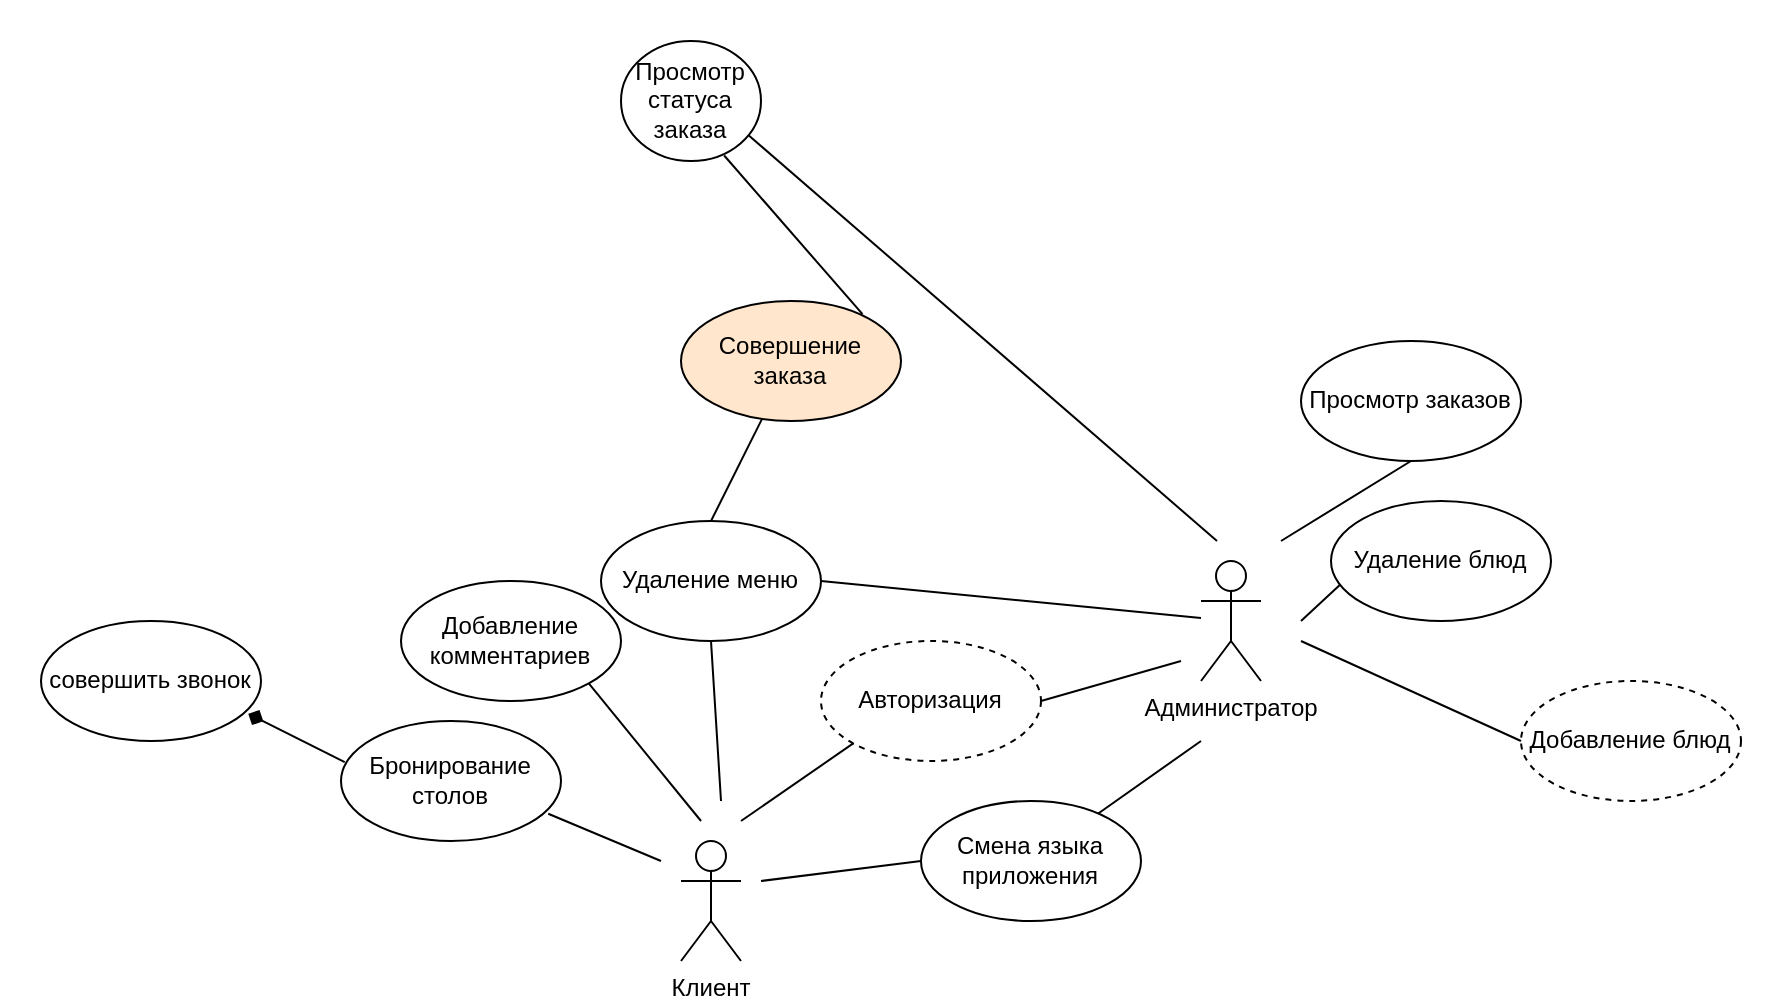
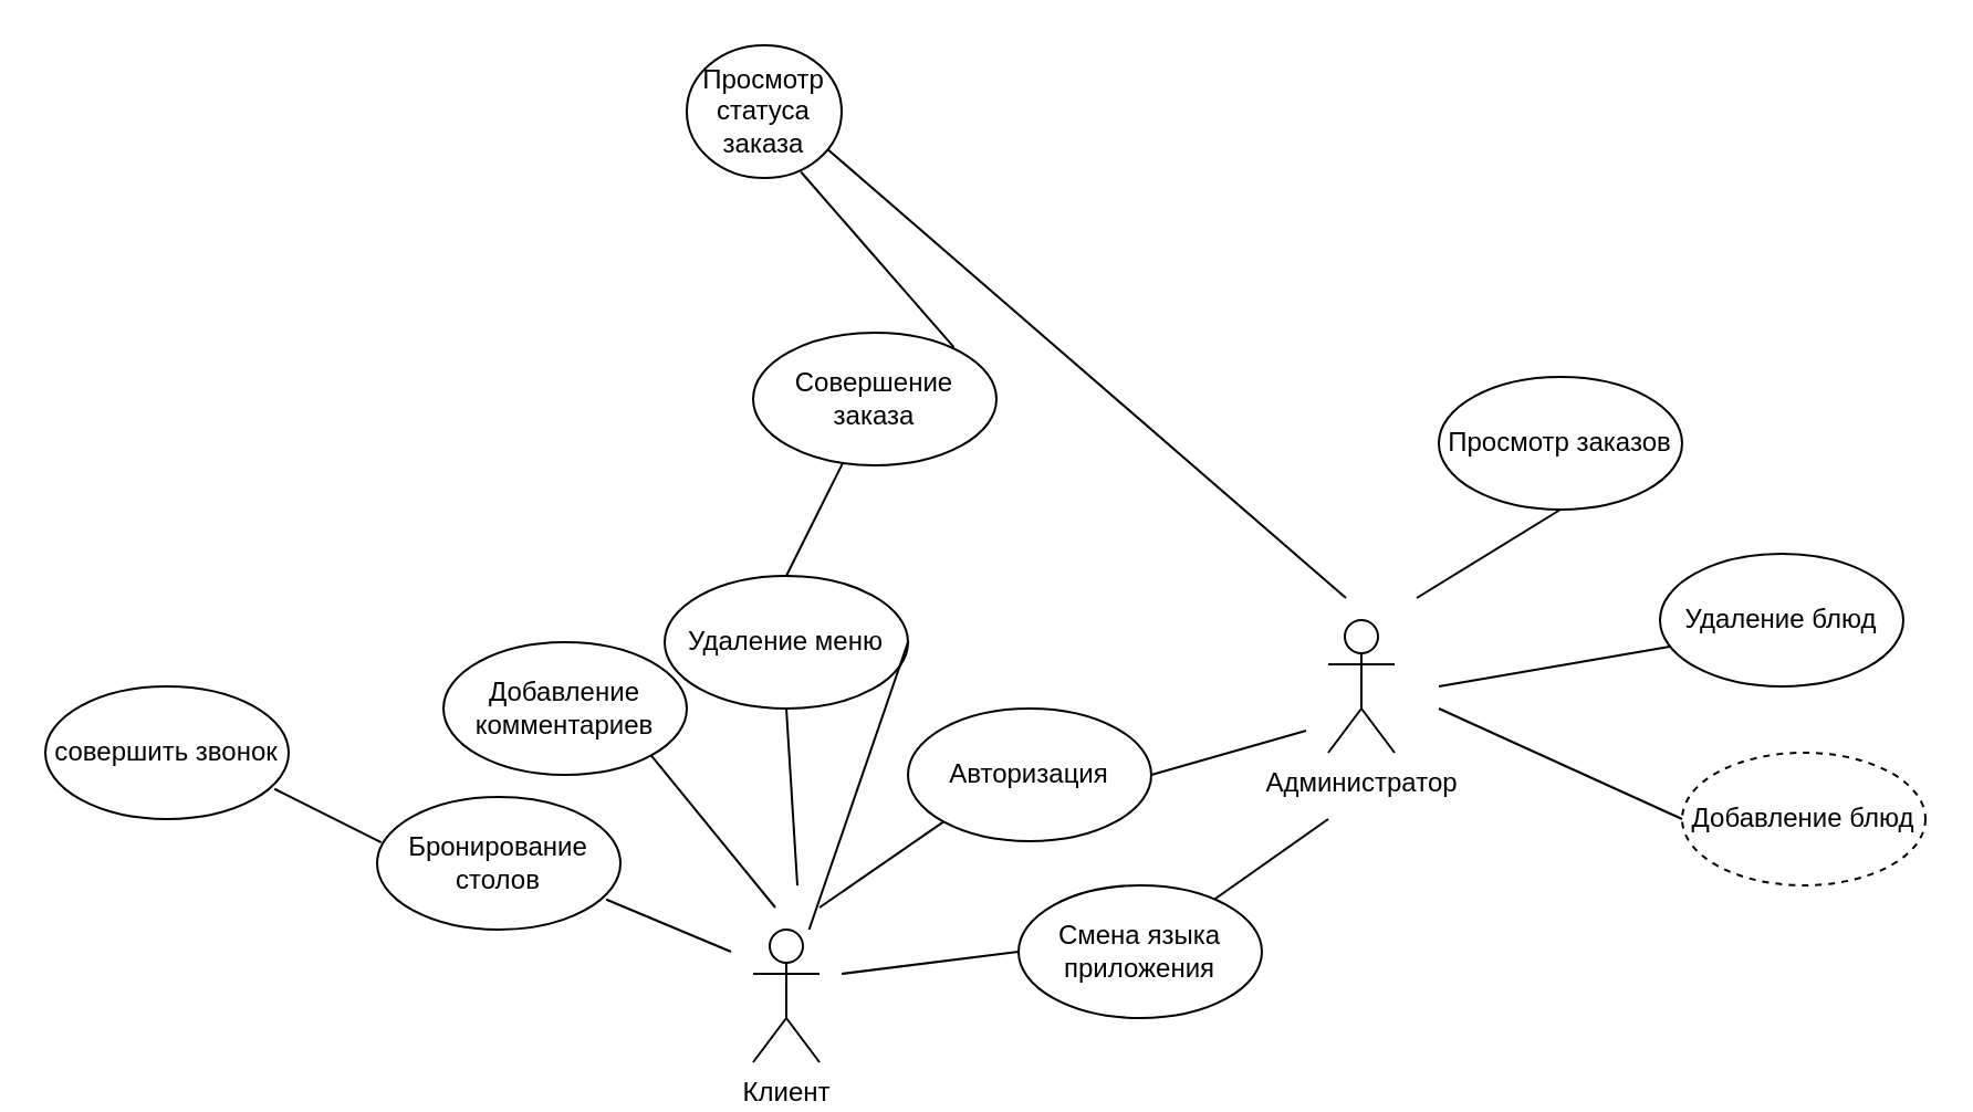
- <mxCell id="17" value="Совершение заказа" style="ellipse;whiteSpace=wrap;html=1;fillColor=#ffe6cc;" parent="1" vertex="1"><mxGeometry x="340" y="150" width="110" height="60" as="geometry" /></mxCell>
+ <mxCell id="17" value="Совершение заказа" style="ellipse;whiteSpace=wrap;html=1;" parent="1" vertex="1"><mxGeometry x="340" y="150" width="110" height="60" as="geometry" /></mxCell>
- <mxCell id="23" value="Удаление блюд" style="ellipse;whiteSpace=wrap;html=1;" parent="1" vertex="1"><mxGeometry x="665" y="250" width="110" height="60" as="geometry" /></mxCell>
+ <mxCell id="23" value="Удаление блюд" style="ellipse;whiteSpace=wrap;html=1;" parent="1" vertex="1"><mxGeometry x="750" y="250" width="110" height="60" as="geometry" /></mxCell>
- <mxCell id="10" value="" style="endArrow=none;html=1;rounded=0;exitX=1;exitY=0.5;exitDx=0;exitDy=0;" parent="1" source="8" target="3" edge="1"><mxGeometry width="50" height="50" relative="1" as="geometry"><mxPoint x="450" y="330" as="sourcePoint" /><mxPoint x="500" y="280" as="targetPoint" /></mxGeometry></mxCell>
+ <mxCell id="10" value="" style="endArrow=none;html=1;rounded=0;exitX=1;exitY=0.5;exitDx=0;exitDy=0;" parent="1" source="8" target="2" edge="1"><mxGeometry width="50" height="50" relative="1" as="geometry"><mxPoint x="450" y="330" as="sourcePoint" /><mxPoint x="500" y="280" as="targetPoint" /></mxGeometry></mxCell>
- <mxCell id="11" value="Авторизация" style="ellipse;whiteSpace=wrap;html=1;dashed=1;" parent="1" vertex="1"><mxGeometry x="410" y="320" width="110" height="60" as="geometry" /></mxCell>
+ <mxCell id="11" value="Авторизация" style="ellipse;whiteSpace=wrap;html=1;" parent="1" vertex="1"><mxGeometry x="410" y="320" width="110" height="60" as="geometry" /></mxCell>
- <mxCell id="29" value="" style="endArrow=diamond;html=1;rounded=0;entryX=0.942;entryY=0.773;entryDx=0;entryDy=0;entryPerimeter=0;exitX=0.017;exitY=0.343;exitDx=0;exitDy=0;exitPerimeter=0;" edge="1" parent="1" target="28" source="4"><mxGeometry width="50" height="50" relative="1" as="geometry"><mxPoint x="180" y="380" as="sourcePoint" /><mxPoint x="120" y="350" as="targetPoint" /></mxGeometry></mxCell>
+ <mxCell id="29" value="" style="endArrow=none;html=1;rounded=0;entryX=0.942;entryY=0.773;entryDx=0;entryDy=0;entryPerimeter=0;exitX=0.017;exitY=0.343;exitDx=0;exitDy=0;exitPerimeter=0;" edge="1" parent="1" target="28" source="4"><mxGeometry width="50" height="50" relative="1" as="geometry"><mxPoint x="180" y="380" as="sourcePoint" /><mxPoint x="120" y="350" as="targetPoint" /></mxGeometry></mxCell>
